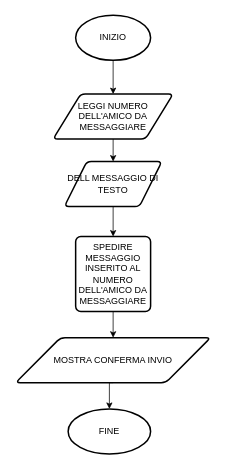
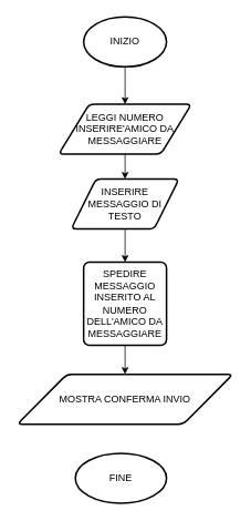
- <mxCell id="6" value="LEGGI NUMERO DELL'AMICO DA MESSAGGIARE" style="shape=parallelogram;html=1;strokeWidth=2;perimeter=parallelogramPerimeter;whiteSpace=wrap;rounded=1;arcSize=12;size=0.23;" vertex="1" parent="1"><mxGeometry x="70" y="125" width="160" height="60" as="geometry" /></mxCell>
+ <mxCell id="6" value="LEGGI NUMERO INSERIRE'AMICO DA MESSAGGIARE" style="shape=parallelogram;html=1;strokeWidth=2;perimeter=parallelogramPerimeter;whiteSpace=wrap;rounded=1;arcSize=12;size=0.23;" vertex="1" parent="1"><mxGeometry x="70" y="125" width="160" height="60" as="geometry" /></mxCell>
- <mxCell id="8" value="DELL MESSAGGIO DI TESTO" style="shape=parallelogram;html=1;strokeWidth=2;perimeter=parallelogramPerimeter;whiteSpace=wrap;rounded=1;arcSize=12;size=0.23;" vertex="1" parent="1"><mxGeometry x="85" y="215" width="130" height="60" as="geometry" /></mxCell>
+ <mxCell id="8" value="INSERIRE MESSAGGIO DI TESTO" style="shape=parallelogram;html=1;strokeWidth=2;perimeter=parallelogramPerimeter;whiteSpace=wrap;rounded=1;arcSize=12;size=0.23;" vertex="1" parent="1"><mxGeometry x="85" y="215" width="130" height="60" as="geometry" /></mxCell>
- <mxCell id="11" style="edgeStyle=orthogonalEdgeStyle;rounded=0;orthogonalLoop=1;jettySize=auto;html=1;exitX=0.5;exitY=1;exitDx=0;exitDy=0;entryX=0.5;entryY=0;entryDx=0;entryDy=0;entryPerimeter=0;" edge="1" parent="1" source="12" target="4"><mxGeometry relative="1" as="geometry" /></mxCell>
